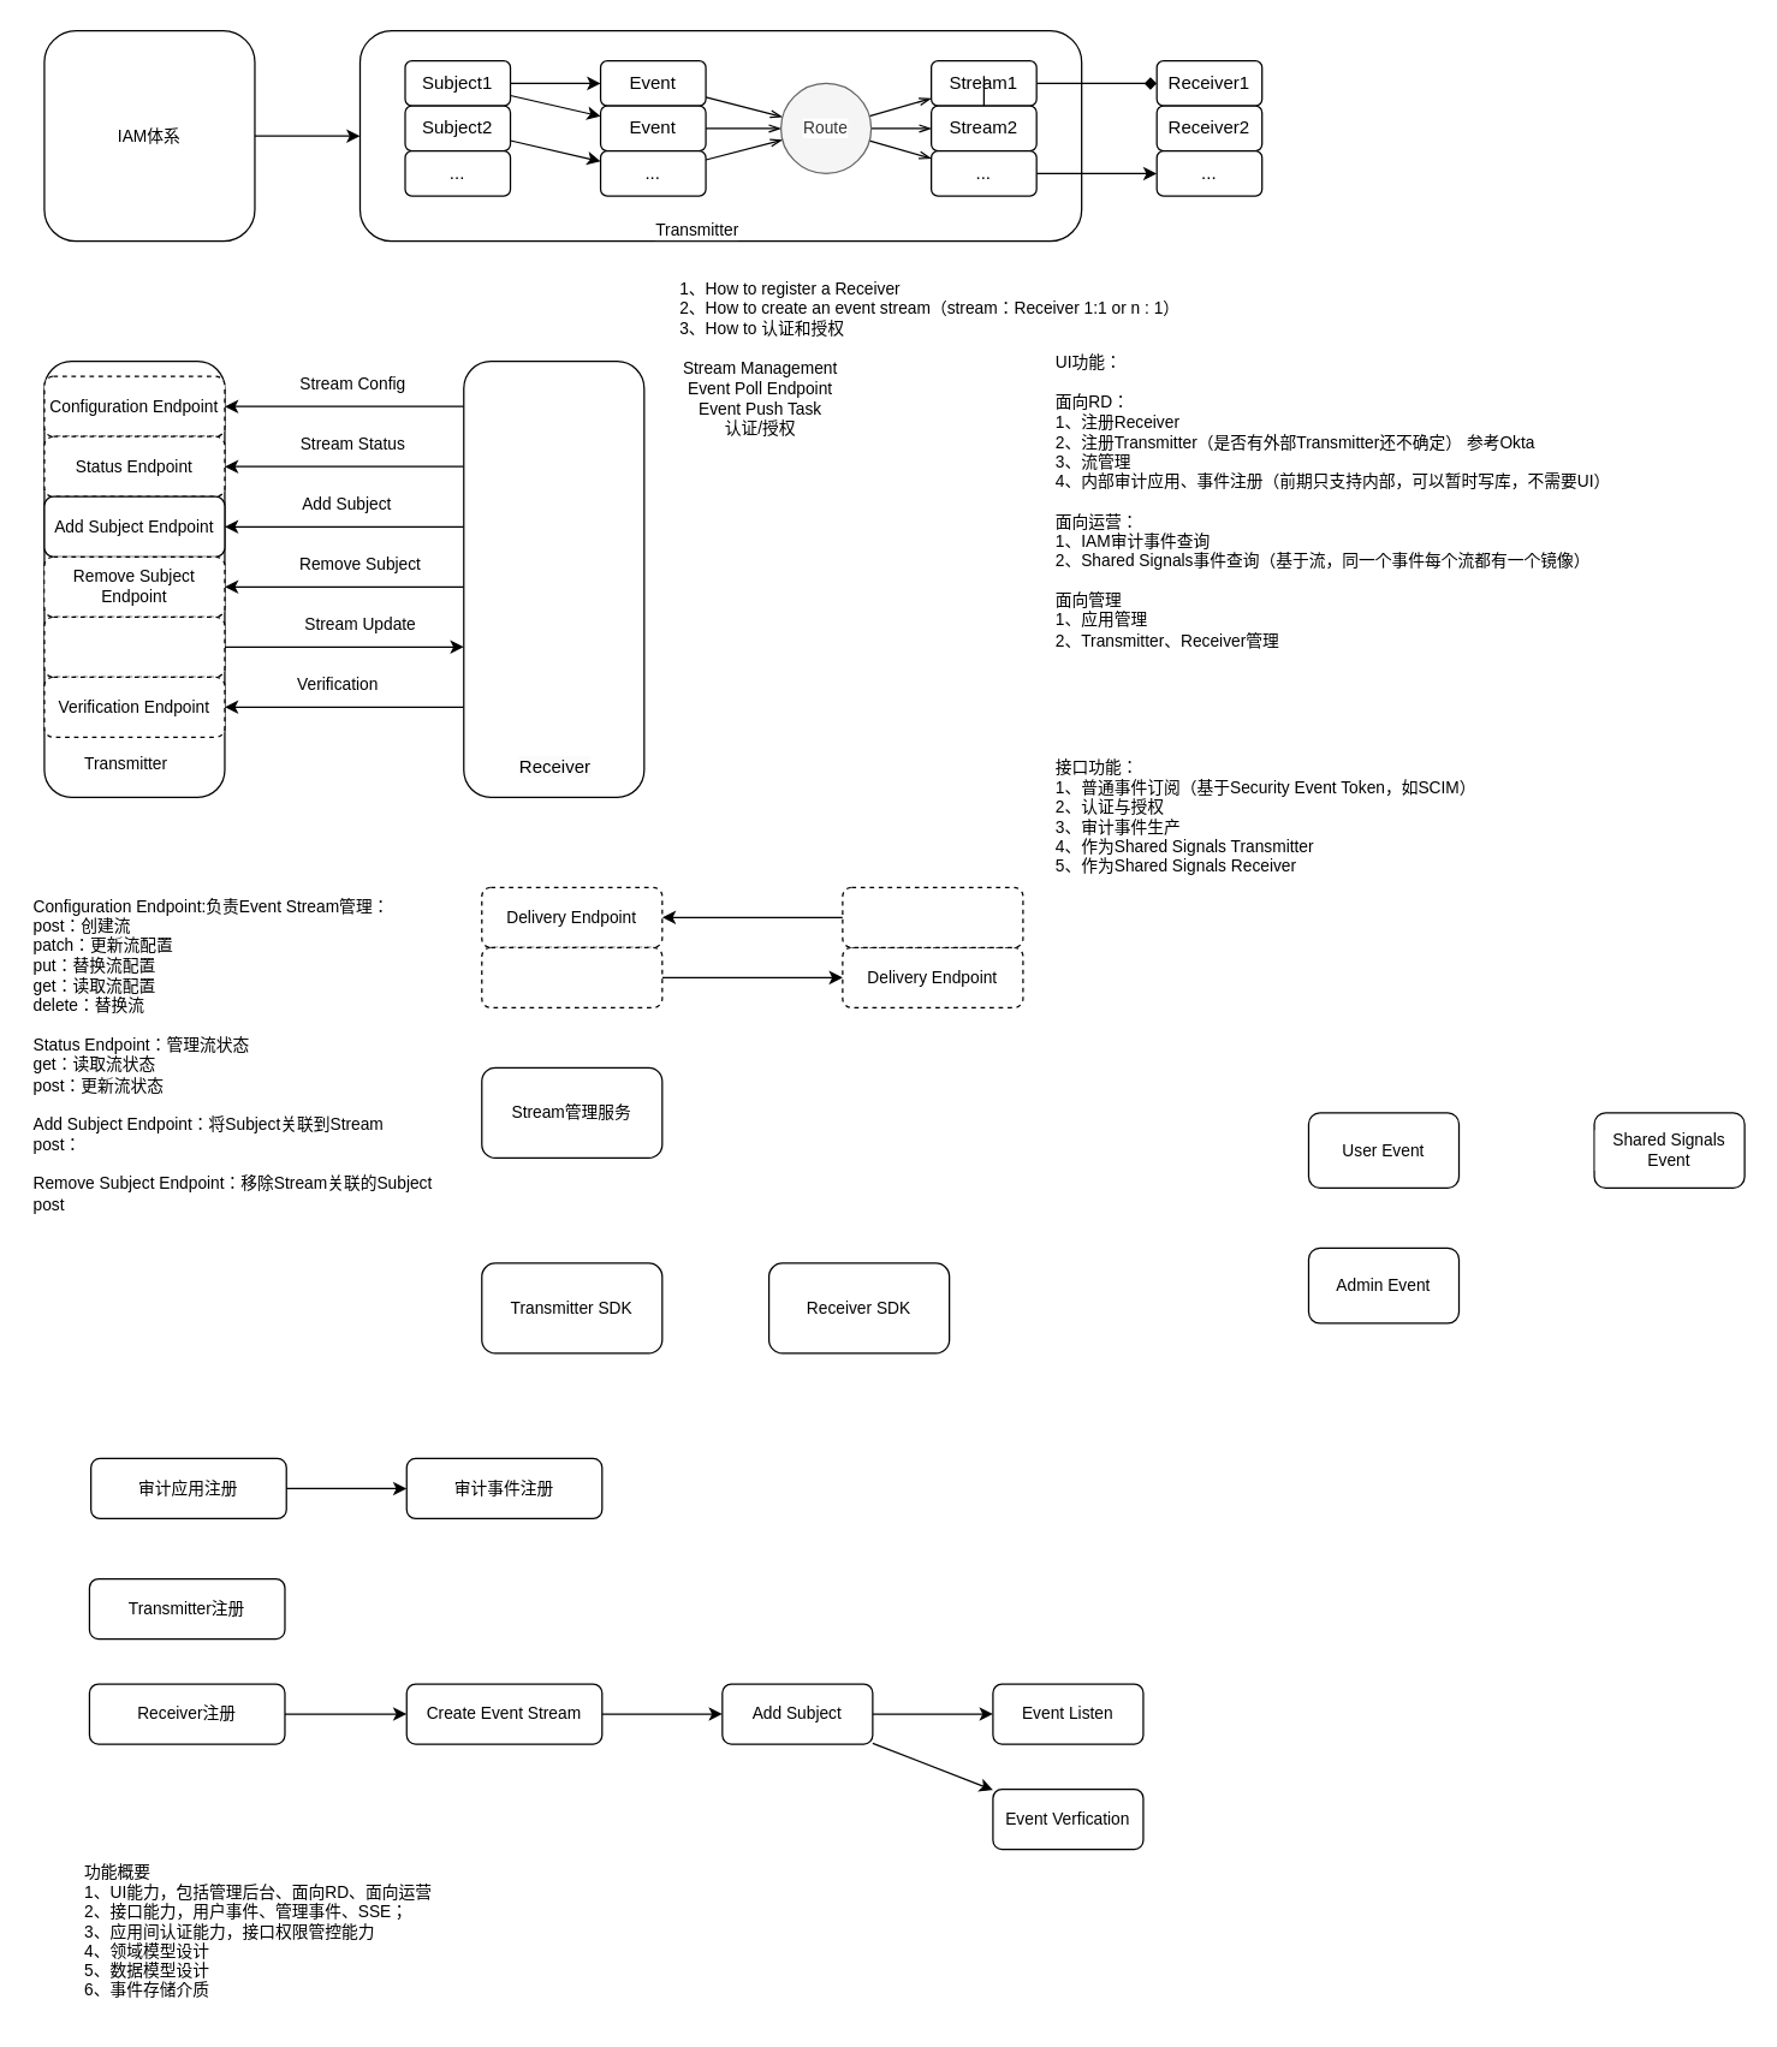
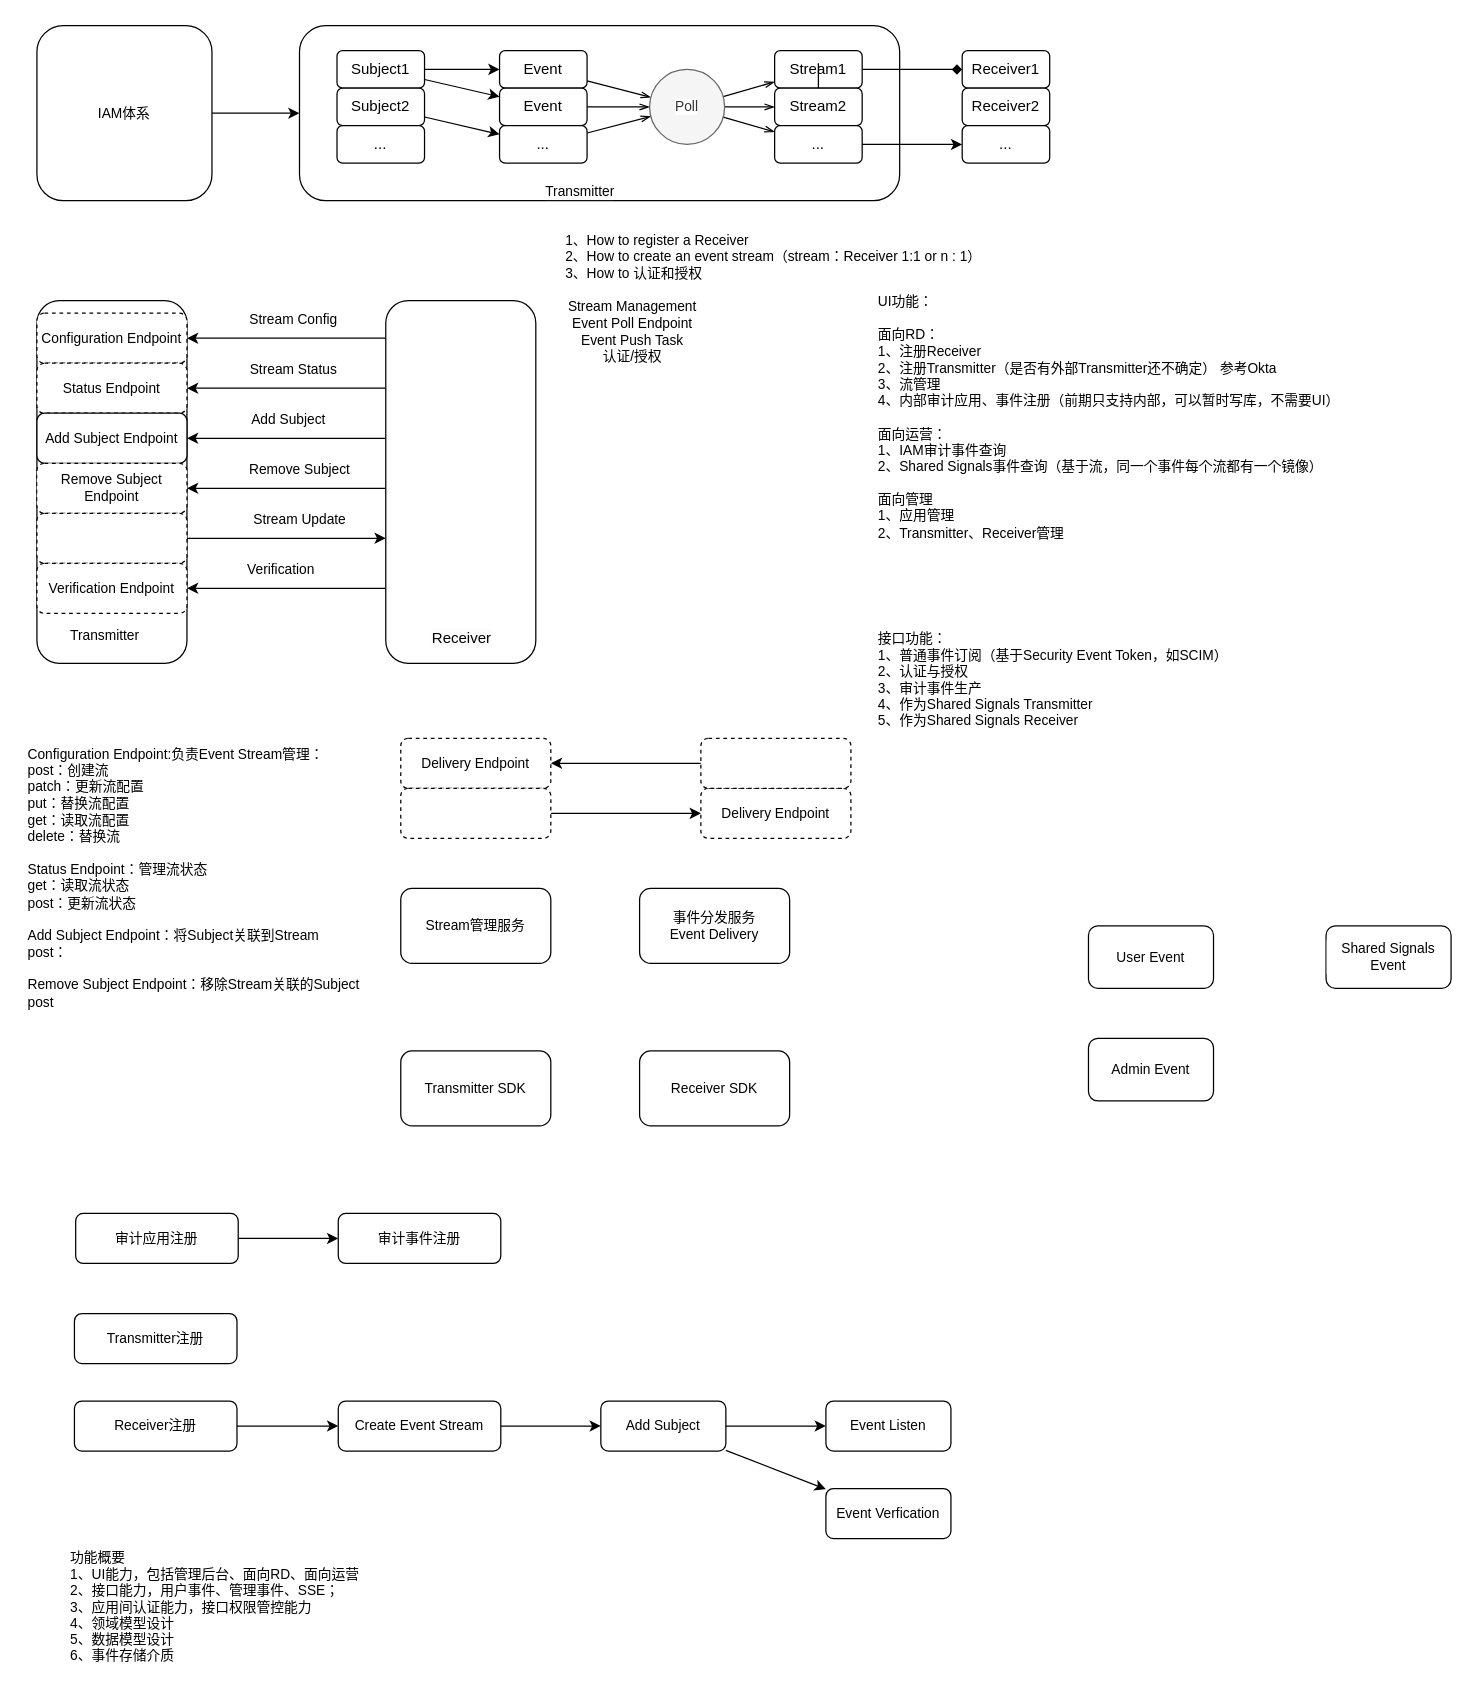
- <mxCell id="30" value="Route" style="ellipse;whiteSpace=wrap;html=1;aspect=fixed;fontFamily=Helvetica;fontSize=11;fontColor=#333333;labelBackgroundColor=default;fillColor=#f5f5f5;strokeColor=#666666;" vertex="1" parent="1"><mxGeometry x="519" y="55" width="60" height="60" as="geometry" /></mxCell>
+ <mxCell id="30" value="Poll" style="ellipse;whiteSpace=wrap;html=1;aspect=fixed;fontFamily=Helvetica;fontSize=11;fontColor=#333333;labelBackgroundColor=default;fillColor=#f5f5f5;strokeColor=#666666;" vertex="1" parent="1"><mxGeometry x="519" y="55" width="60" height="60" as="geometry" /></mxCell>
+ <mxCell id="70" value="事件分发服务&lt;br&gt;Event Delivery" style="rounded=1;whiteSpace=wrap;html=1;fontFamily=Helvetica;fontSize=11;fontColor=default;labelBackgroundColor=default;" vertex="1" parent="1"><mxGeometry x="511" y="710" width="120" height="60" as="geometry" /></mxCell>
